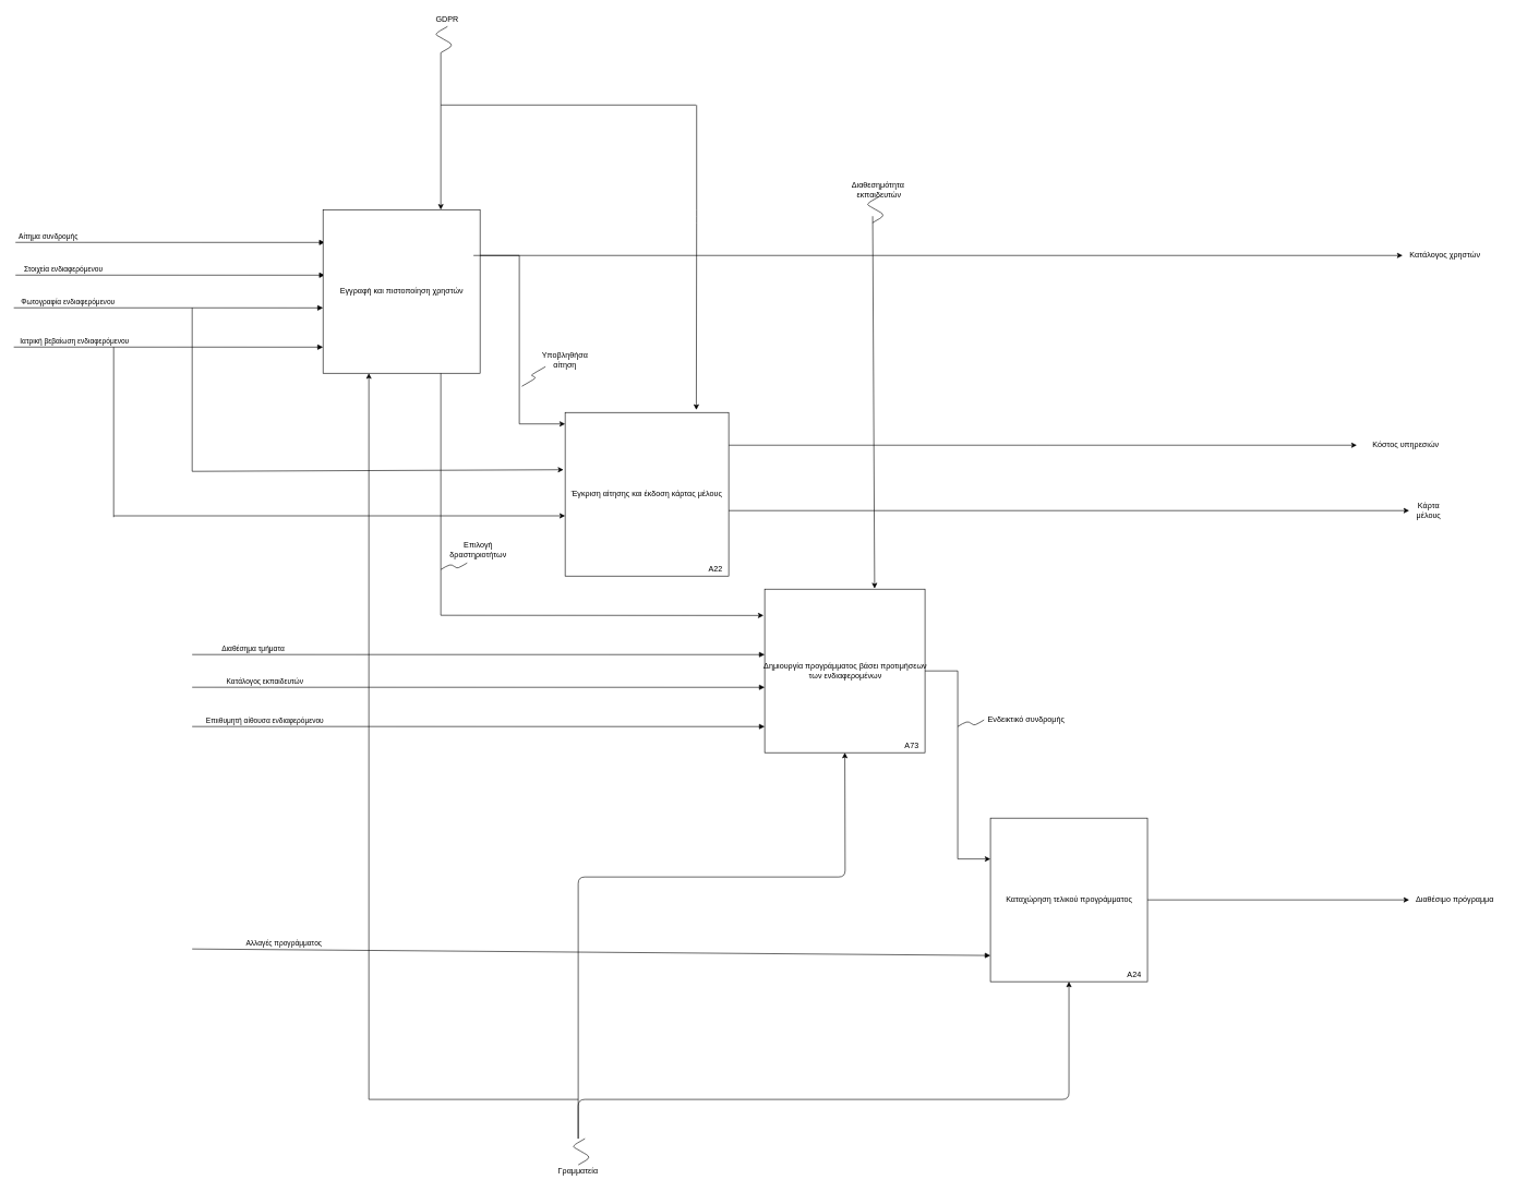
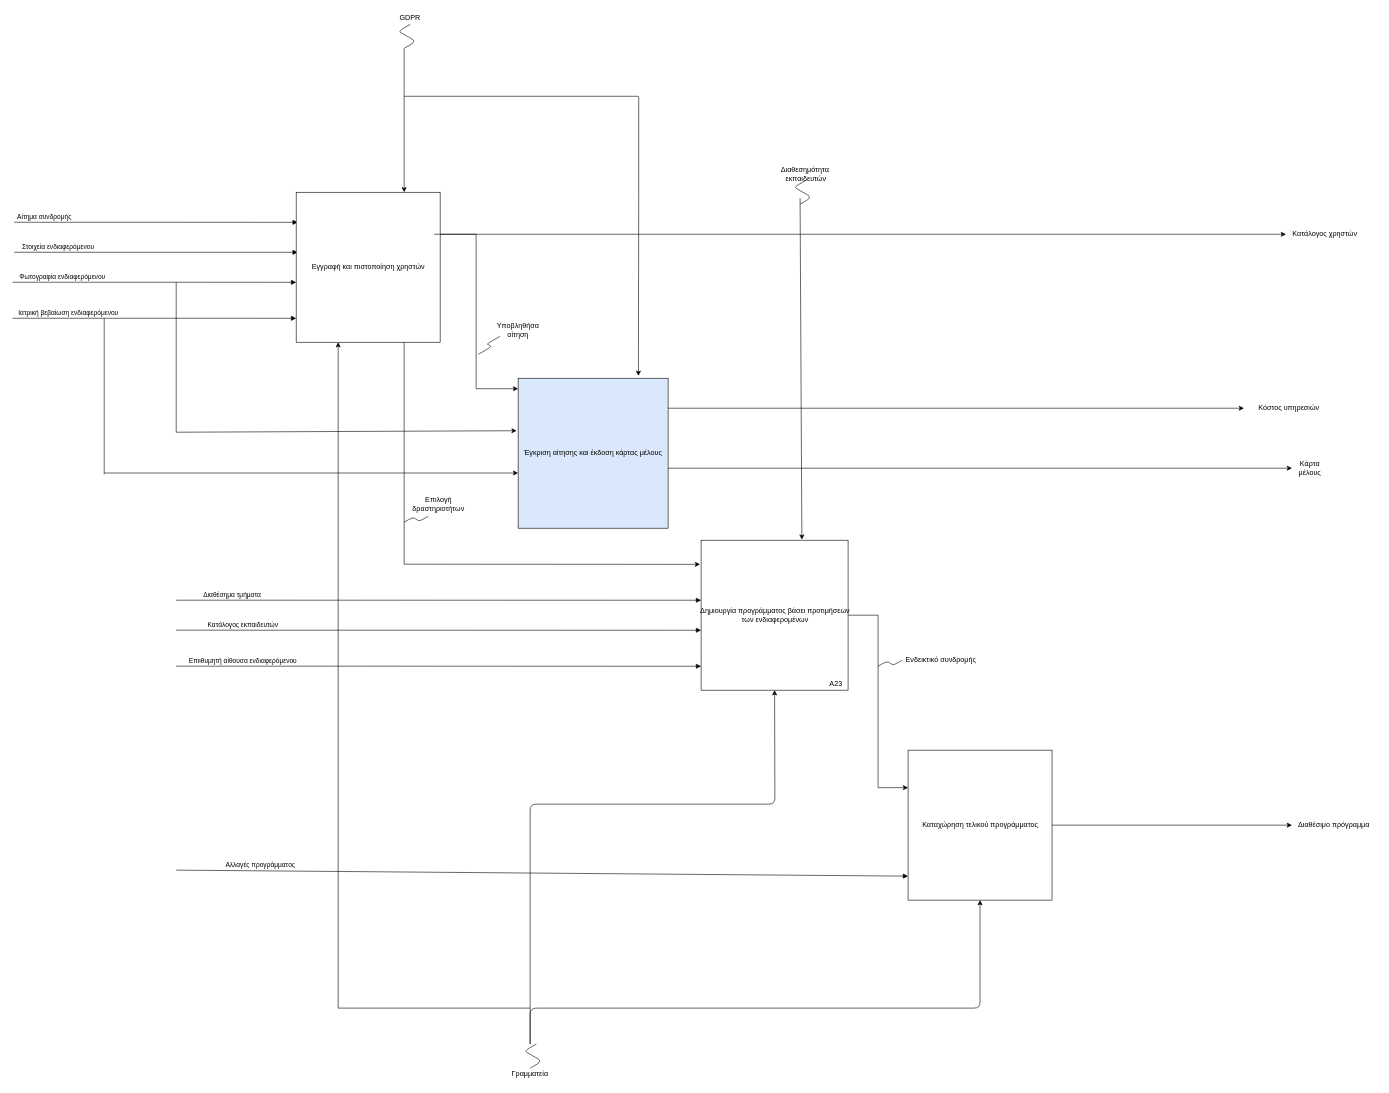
- <mxCell id="40" value="Έγκριση αίτησης και έκδοση κάρτας μέλους" style="whiteSpace=wrap;html=1;aspect=fixed;" parent="1" vertex="1"><mxGeometry x="863" y="630" width="250" height="250" as="geometry" /></mxCell>
+ <mxCell id="40" value="Έγκριση αίτησης και έκδοση κάρτας μέλους" style="whiteSpace=wrap;html=1;aspect=fixed;fillColor=#dae8fc;" parent="1" vertex="1"><mxGeometry x="863" y="630" width="250" height="250" as="geometry" /></mxCell>
- <mxCell id="50" value="Α22" style="text;html=1;strokeColor=none;fillColor=none;align=center;verticalAlign=middle;whiteSpace=wrap;rounded=0;" parent="1" vertex="1"><mxGeometry x="1073" y="860" width="40" height="20" as="geometry" /></mxCell>
- <mxCell id="30" value="Α73" style="text;html=1;strokeColor=none;fillColor=none;align=center;verticalAlign=middle;whiteSpace=wrap;rounded=0;" parent="1" vertex="1"><mxGeometry x="1373" y="1130" width="40" height="20" as="geometry" /></mxCell>
+ <mxCell id="30" value="Α23" style="text;html=1;strokeColor=none;fillColor=none;align=center;verticalAlign=middle;whiteSpace=wrap;rounded=0;" parent="1" vertex="1"><mxGeometry x="1373" y="1130" width="40" height="20" as="geometry" /></mxCell>
- <mxCell id="31" value="Α24" style="text;html=1;strokeColor=none;fillColor=none;align=center;verticalAlign=middle;whiteSpace=wrap;rounded=0;" parent="1" vertex="1"><mxGeometry x="1713" y="1480" width="40" height="20" as="geometry" /></mxCell>
